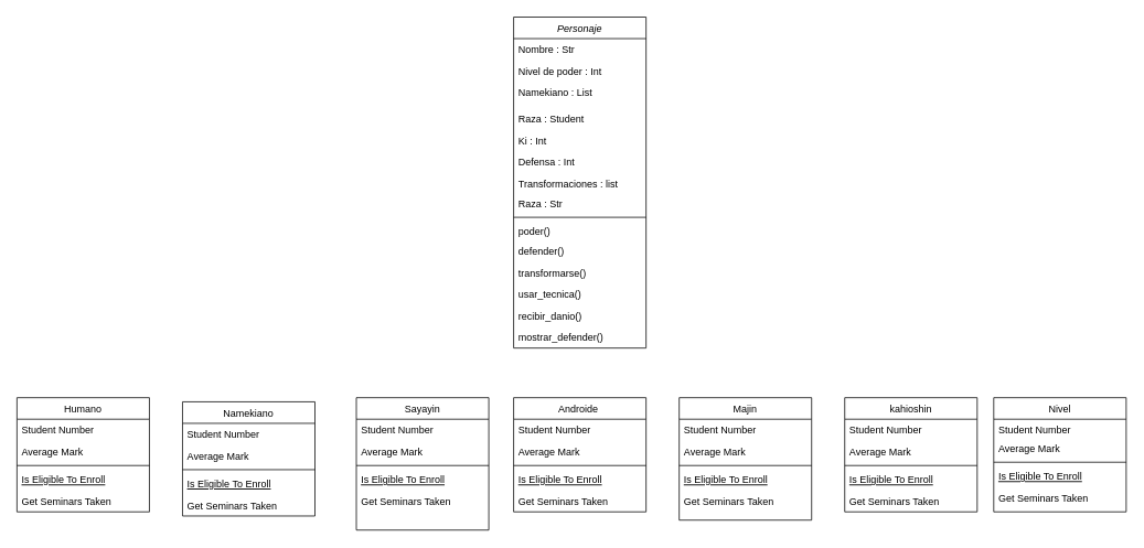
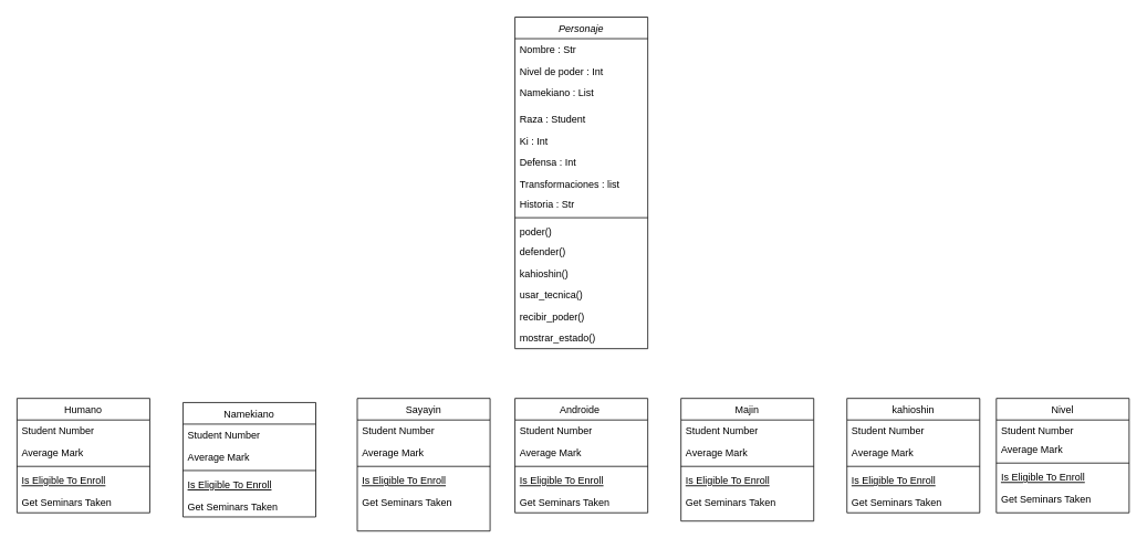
- <mxCell id="10" value="Raza : Str" style="text;align=left;verticalAlign=top;spacingLeft=4;spacingRight=4;overflow=hidden;rotatable=0;points=[[0,0.5],[1,0.5]];portConstraint=eastwest;" parent="2" vertex="1"><mxGeometry y="212" width="160" height="26" as="geometry" /></mxCell>
+ <mxCell id="10" value="Historia : Str" style="text;align=left;verticalAlign=top;spacingLeft=4;spacingRight=4;overflow=hidden;rotatable=0;points=[[0,0.5],[1,0.5]];portConstraint=eastwest;" parent="2" vertex="1"><mxGeometry y="212" width="160" height="26" as="geometry" /></mxCell>
- <mxCell id="14" value="transformarse()" style="text;align=left;verticalAlign=top;spacingLeft=4;spacingRight=4;overflow=hidden;rotatable=0;points=[[0,0.5],[1,0.5]];portConstraint=eastwest;" parent="2" vertex="1"><mxGeometry y="296" width="160" height="26" as="geometry" /></mxCell>
+ <mxCell id="14" value="kahioshin()" style="text;align=left;verticalAlign=top;spacingLeft=4;spacingRight=4;overflow=hidden;rotatable=0;points=[[0,0.5],[1,0.5]];portConstraint=eastwest;" parent="2" vertex="1"><mxGeometry y="296" width="160" height="26" as="geometry" /></mxCell>
- <mxCell id="16" value="recibir_danio()" style="text;align=left;verticalAlign=top;spacingLeft=4;spacingRight=4;overflow=hidden;rotatable=0;points=[[0,0.5],[1,0.5]];portConstraint=eastwest;" parent="2" vertex="1"><mxGeometry y="348" width="160" height="26" as="geometry" /></mxCell>
+ <mxCell id="16" value="recibir_poder()" style="text;align=left;verticalAlign=top;spacingLeft=4;spacingRight=4;overflow=hidden;rotatable=0;points=[[0,0.5],[1,0.5]];portConstraint=eastwest;" parent="2" vertex="1"><mxGeometry y="348" width="160" height="26" as="geometry" /></mxCell>
- <mxCell id="17" value="mostrar_defender()" style="text;align=left;verticalAlign=top;spacingLeft=4;spacingRight=4;overflow=hidden;rotatable=0;points=[[0,0.5],[1,0.5]];portConstraint=eastwest;" parent="2" vertex="1"><mxGeometry y="374" width="160" height="26" as="geometry" /></mxCell>
+ <mxCell id="17" value="mostrar_estado()" style="text;align=left;verticalAlign=top;spacingLeft=4;spacingRight=4;overflow=hidden;rotatable=0;points=[[0,0.5],[1,0.5]];portConstraint=eastwest;" parent="2" vertex="1"><mxGeometry y="374" width="160" height="26" as="geometry" /></mxCell>
